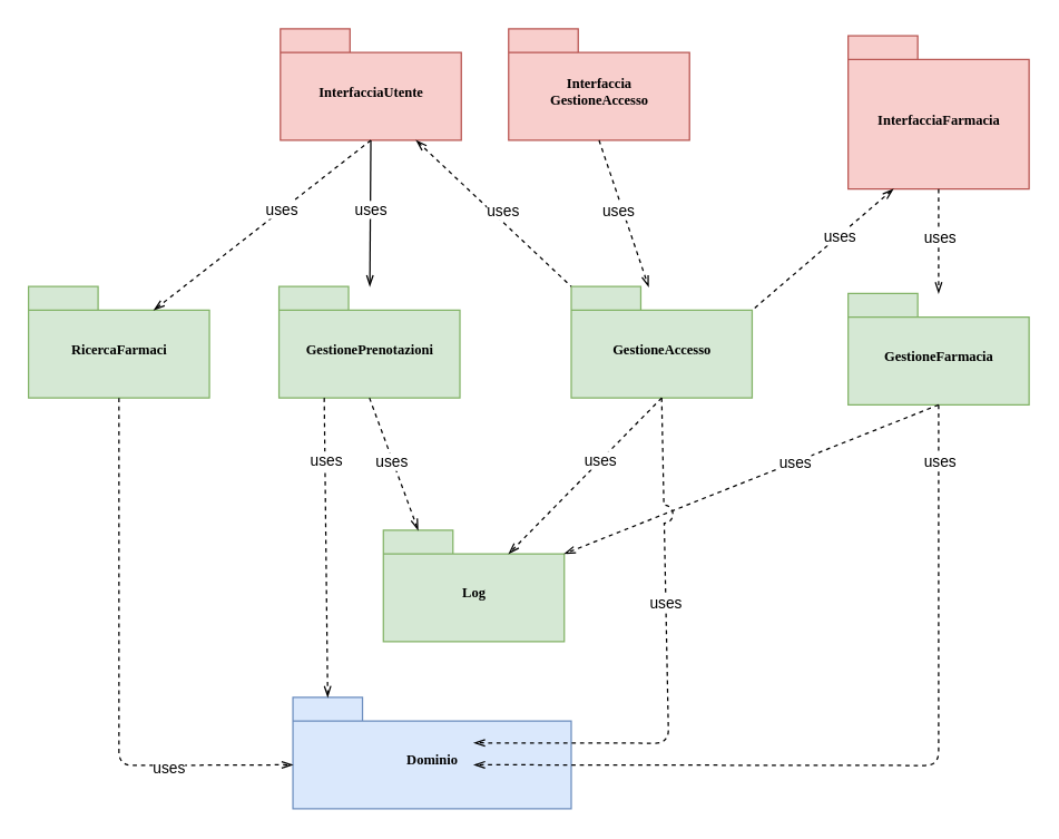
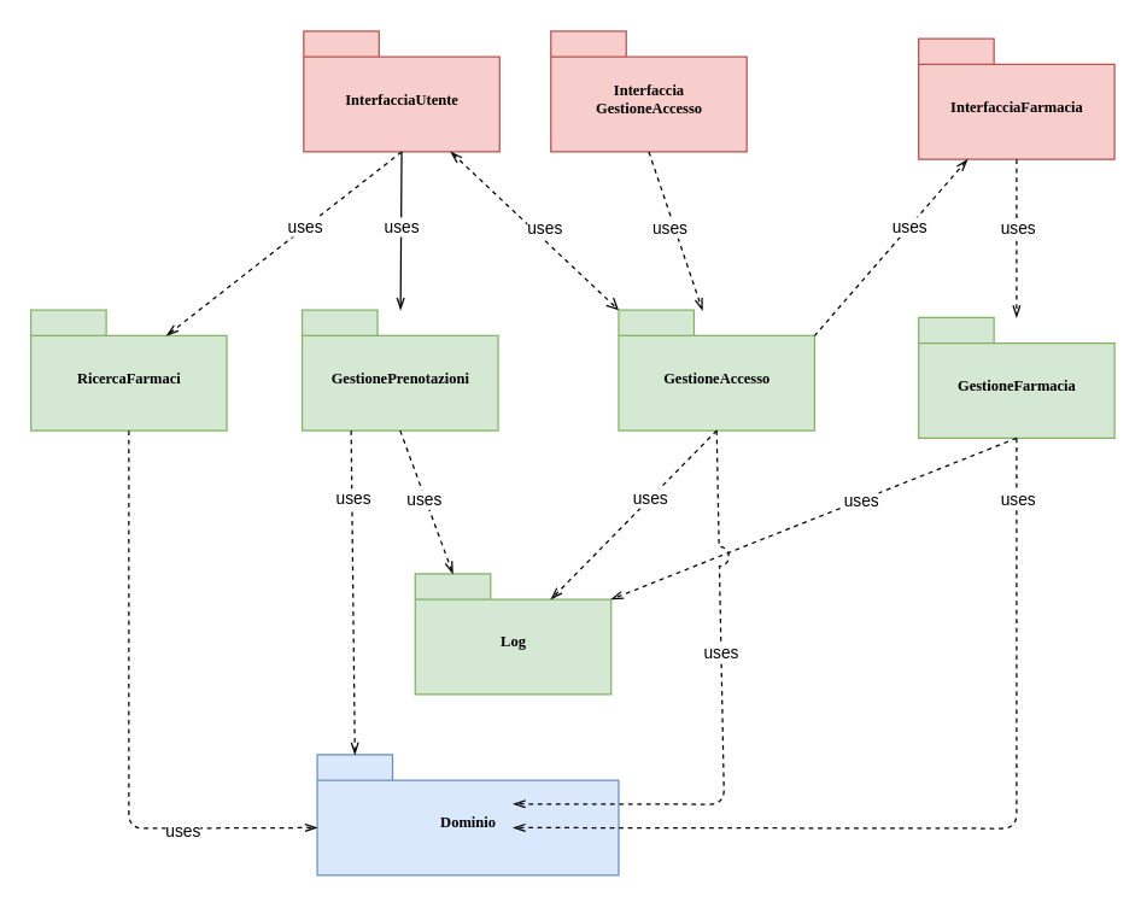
- <mxCell id="5" value="InterfacciaFarmacia" style="shape=folder;fontStyle=1;spacingTop=10;tabWidth=50;tabHeight=17;tabPosition=left;html=1;rounded=0;shadow=0;comic=0;labelBackgroundColor=none;strokeColor=#b85450;strokeWidth=1;fillColor=#f8cecc;fontFamily=Verdana;fontSize=10;align=center;" parent="1" vertex="1"><mxGeometry x="609" y="25" width="130" height="110" as="geometry" /></mxCell>
+ <mxCell id="5" value="InterfacciaFarmacia" style="shape=folder;fontStyle=1;spacingTop=10;tabWidth=50;tabHeight=17;tabPosition=left;html=1;rounded=0;shadow=0;comic=0;labelBackgroundColor=none;strokeColor=#b85450;strokeWidth=1;fillColor=#f8cecc;fontFamily=Verdana;fontSize=10;align=center;" parent="1" vertex="1"><mxGeometry x="609" y="25" width="130" height="80" as="geometry" /></mxCell>
- <mxCell id="35" value="" style="endArrow=none;html=1;exitX=0.75;exitY=1;exitDx=0;exitDy=0;exitPerimeter=0;dashed=1;endFill=0;entryX=0;entryY=0;entryDx=0;entryDy=0;entryPerimeter=0;startArrow=openThin;startFill=0;" parent="1" source="6" target="4" edge="1"><mxGeometry width="50" height="50" relative="1" as="geometry"><mxPoint x="340" y="110" as="sourcePoint" /><mxPoint x="340.64" y="215.32" as="targetPoint" /></mxGeometry></mxCell>
+ <mxCell id="35" value="" style="endArrow=open;html=1;exitX=0.75;exitY=1;exitDx=0;exitDy=0;exitPerimeter=0;dashed=1;endFill=0;entryX=0;entryY=0;entryDx=0;entryDy=0;entryPerimeter=0;startArrow=openThin;startFill=0;" parent="1" source="6" target="4" edge="1"><mxGeometry width="50" height="50" relative="1" as="geometry"><mxPoint x="340" y="110" as="sourcePoint" /><mxPoint x="340.64" y="215.32" as="targetPoint" /></mxGeometry></mxCell>
